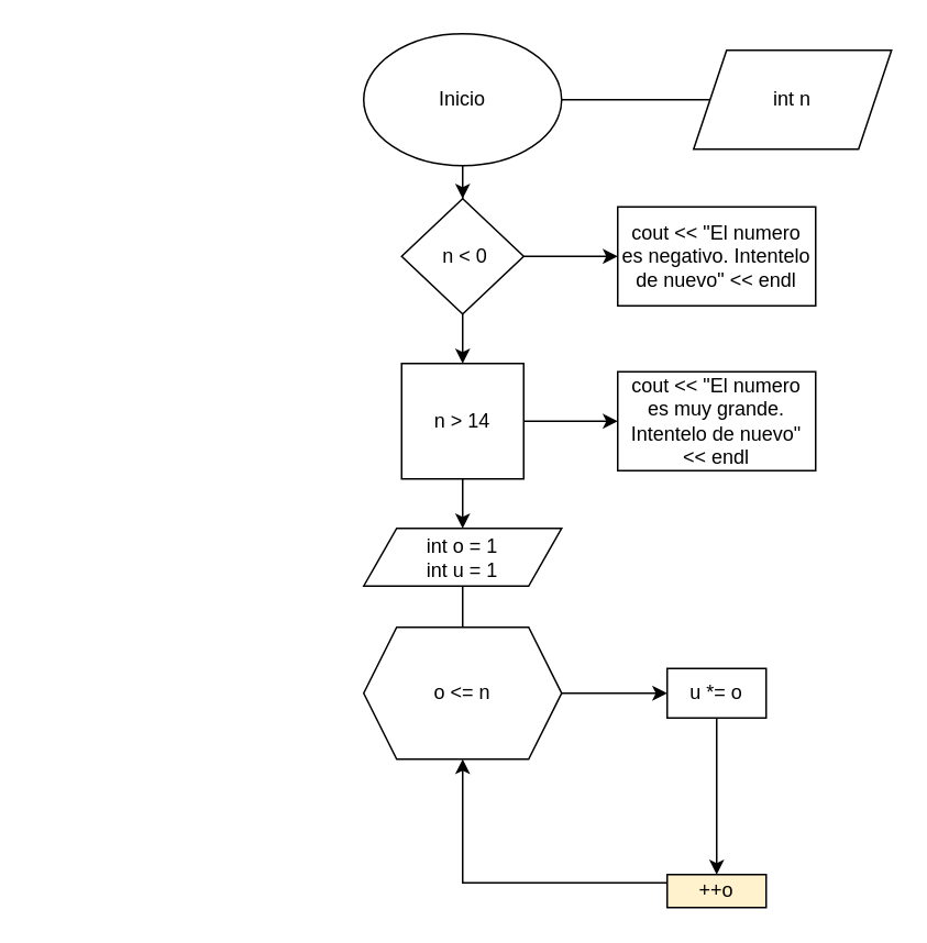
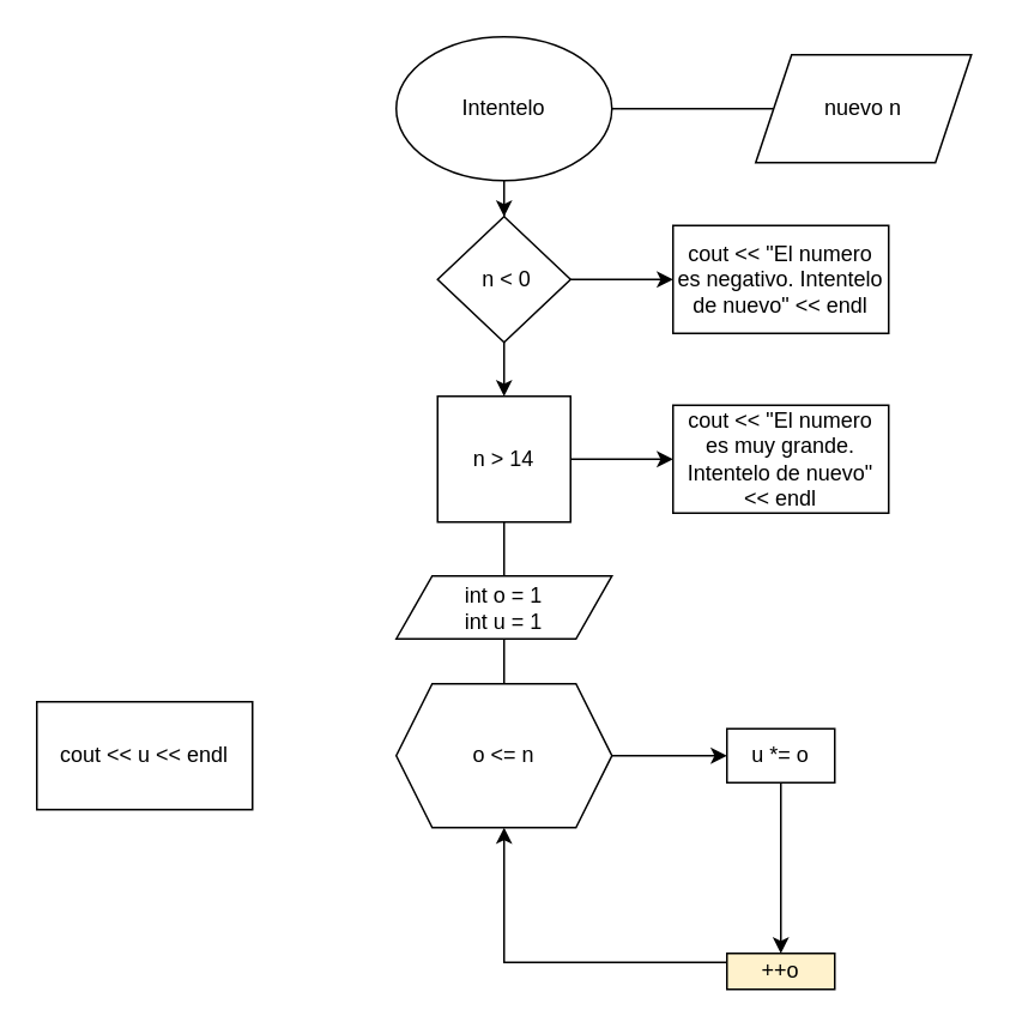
- <mxCell id="4" value="Inicio" style="ellipse;whiteSpace=wrap;html=1;" vertex="1" parent="1"><mxGeometry x="220" y="20" width="120" height="80" as="geometry" /></mxCell>
+ <mxCell id="4" value="Intentelo" style="ellipse;whiteSpace=wrap;html=1;" vertex="1" parent="1"><mxGeometry x="220" y="20" width="120" height="80" as="geometry" /></mxCell>
- <mxCell id="9" value="int n" style="shape=parallelogram;perimeter=parallelogramPerimeter;whiteSpace=wrap;html=1;fixedSize=1;" vertex="1" parent="1"><mxGeometry x="420" y="30" width="120" height="60" as="geometry" /></mxCell>
+ <mxCell id="9" value="nuevo n" style="shape=parallelogram;perimeter=parallelogramPerimeter;whiteSpace=wrap;html=1;fixedSize=1;" vertex="1" parent="1"><mxGeometry x="420" y="30" width="120" height="60" as="geometry" /></mxCell>
- <mxCell id="11" value="" style="edgeStyle=orthogonalEdgeStyle;rounded=0;orthogonalLoop=1;jettySize=auto;html=1;" edge="1" parent="1" source="12" target="15"><mxGeometry relative="1" as="geometry" /></mxCell>
+ <mxCell id="11" value="" style="edgeStyle=orthogonalEdgeStyle;rounded=0;orthogonalLoop=1;jettySize=auto;html=1;endArrow=none;" edge="1" parent="1" source="12" target="15"><mxGeometry relative="1" as="geometry" /></mxCell>
+ <mxCell id="22" value="cout &amp;lt;&amp;lt; u &amp;lt;&amp;lt; endl" style="whiteSpace=wrap;html=1;" vertex="1" parent="1"><mxGeometry x="20" y="390" width="120" height="60" as="geometry" /></mxCell>
